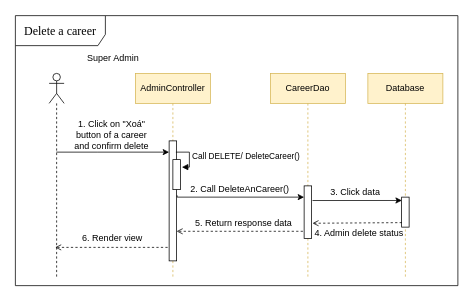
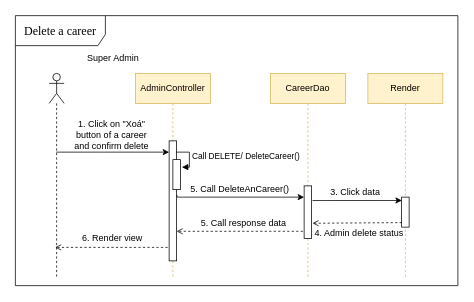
- <mxCell id="13" value="Database" style="shape=umlLifeline;perimeter=lifelinePerimeter;whiteSpace=wrap;html=1;container=1;collapsible=0;recursiveResize=0;outlineConnect=0;fillColor=#fff2cc;strokeColor=#d6b656;" parent="1" vertex="1"><mxGeometry x="490" y="97" width="100" height="273" as="geometry" /></mxCell>
+ <mxCell id="13" value="Render" style="shape=umlLifeline;perimeter=lifelinePerimeter;whiteSpace=wrap;html=1;container=1;collapsible=0;recursiveResize=0;outlineConnect=0;fillColor=#fff2cc;strokeColor=#d6b656;" parent="1" vertex="1"><mxGeometry x="490" y="97" width="100" height="273" as="geometry" /></mxCell>
- <mxCell id="12" value="2. Call DeleteAnCareer()" style="text;html=1;align=center;verticalAlign=middle;resizable=0;points=[];autosize=1;" parent="1" vertex="1"><mxGeometry x="244" y="242" width="150" height="20" as="geometry" /></mxCell>
+ <mxCell id="12" value="5. Call DeleteAnCareer()" style="text;html=1;align=center;verticalAlign=middle;resizable=0;points=[];autosize=1;" parent="1" vertex="1"><mxGeometry x="244" y="242" width="150" height="20" as="geometry" /></mxCell>
- <mxCell id="16" value="5. Return response data" style="text;html=1;align=center;verticalAlign=middle;resizable=0;points=[];autosize=1;" parent="1" vertex="1"><mxGeometry x="254" y="287" width="140" height="20" as="geometry" /></mxCell>
+ <mxCell id="16" value="5. Call response data" style="text;html=1;align=center;verticalAlign=middle;resizable=0;points=[];autosize=1;" parent="1" vertex="1"><mxGeometry x="254" y="287" width="140" height="20" as="geometry" /></mxCell>
